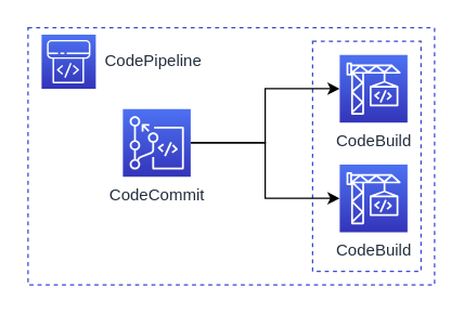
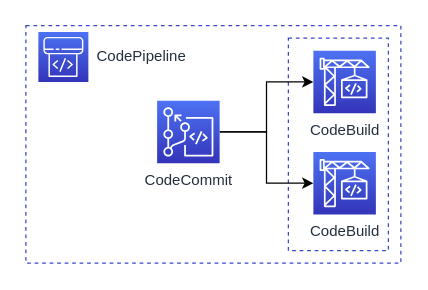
- <mxCell id="7" value="CodeCommit" style="sketch=0;points=[[0,0,0],[0.25,0,0],[0.5,0,0],[0.75,0,0],[1,0,0],[0,1,0],[0.25,1,0],[0.5,1,0],[0.75,1,0],[1,1,0],[0,0.25,0],[0,0.5,0],[0,0.75,0],[1,0.25,0],[1,0.5,0],[1,0.75,0]];outlineConnect=0;fontColor=#232F3E;gradientColor=#4D72F3;gradientDirection=north;fillColor=#3334B9;strokeColor=#ffffff;dashed=0;verticalLabelPosition=bottom;verticalAlign=top;align=center;html=1;fontSize=12;fontStyle=0;aspect=fixed;shape=mxgraph.aws4.resourceIcon;resIcon=mxgraph.aws4.codecommit;" parent="1" vertex="1"><mxGeometry x="90" y="80" width="50" height="50" as="geometry" /></mxCell>
+ <mxCell id="7" value="CodeCommit" style="sketch=0;points=[[0,0,0],[0.25,0,0],[0.5,0,0],[0.75,0,0],[1,0,0],[0,1,0],[0.25,1,0],[0.5,1,0],[0.75,1,0],[1,1,0],[0,0.25,0],[0,0.5,0],[0,0.75,0],[1,0.25,0],[1,0.5,0],[1,0.75,0]];outlineConnect=0;fontColor=#232F3E;gradientColor=#4D72F3;gradientDirection=north;fillColor=#3334B9;strokeColor=#ffffff;dashed=0;verticalLabelPosition=bottom;verticalAlign=top;align=center;html=1;fontSize=12;fontStyle=0;aspect=fixed;shape=mxgraph.aws4.resourceIcon;resIcon=mxgraph.aws4.codecommit;" parent="1" vertex="1"><mxGeometry x="125" y="80" width="50" height="50" as="geometry" /></mxCell>
